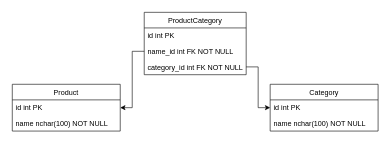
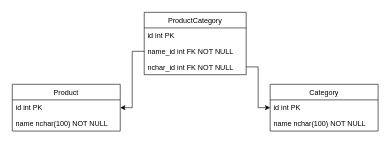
- <mxCell id="11" value="category_id int FK NOT NULL" style="text;strokeColor=none;fillColor=none;align=left;verticalAlign=top;spacingLeft=4;spacingRight=4;overflow=hidden;rotatable=0;points=[[0,0.5],[1,0.5]];portConstraint=eastwest;" vertex="1" parent="8"><mxGeometry y="78" width="170" height="26" as="geometry" /></mxCell>
+ <mxCell id="11" value="nchar_id int FK NOT NULL" style="text;strokeColor=none;fillColor=none;align=left;verticalAlign=top;spacingLeft=4;spacingRight=4;overflow=hidden;rotatable=0;points=[[0,0.5],[1,0.5]];portConstraint=eastwest;" vertex="1" parent="8"><mxGeometry y="78" width="170" height="26" as="geometry" /></mxCell>
